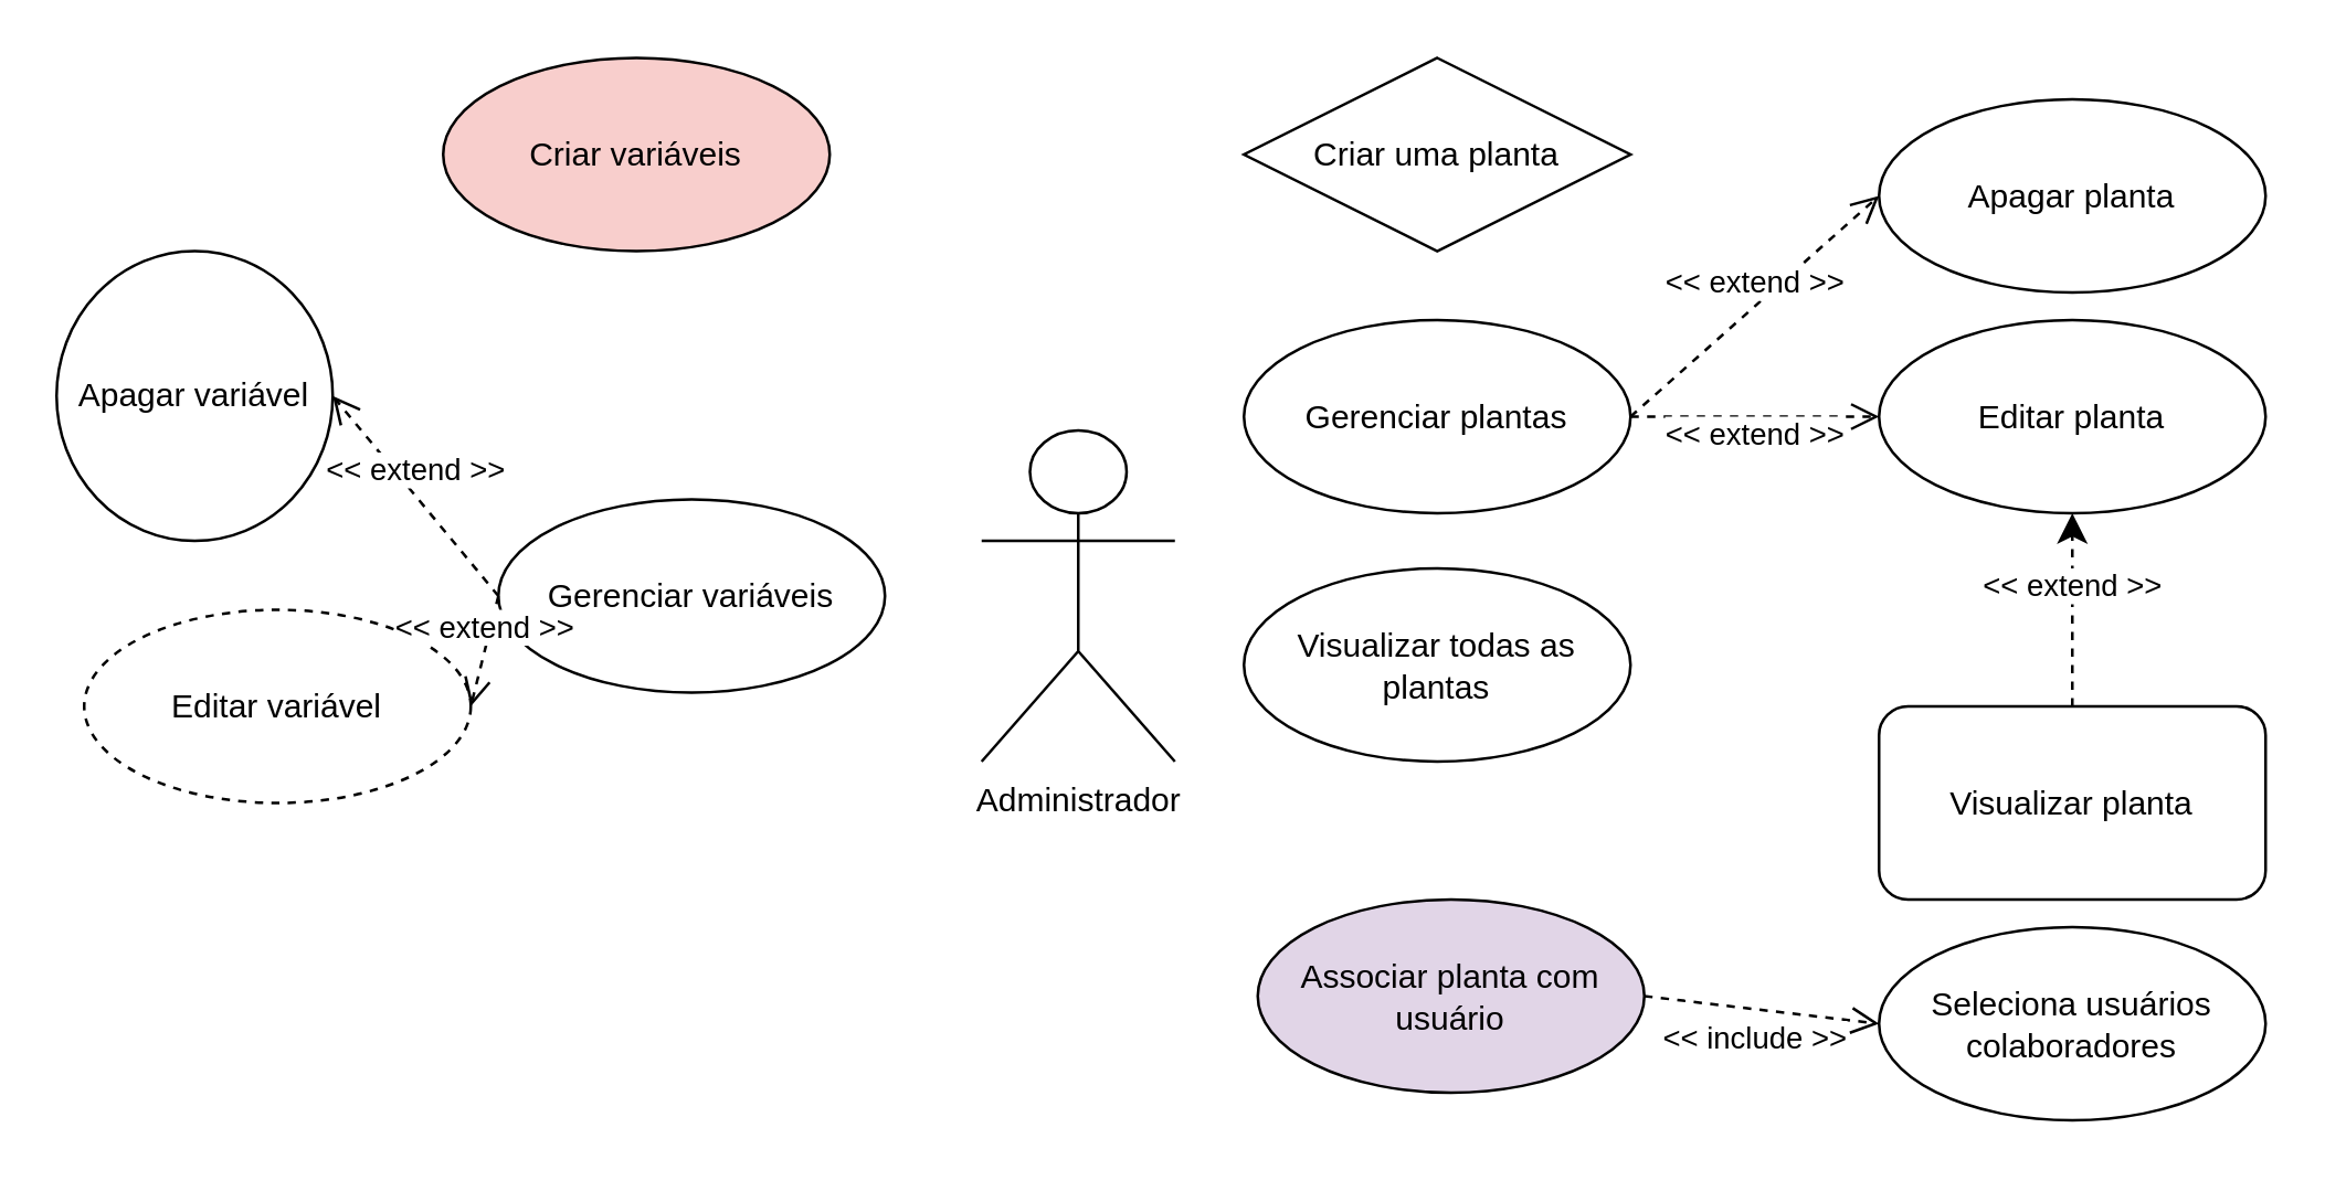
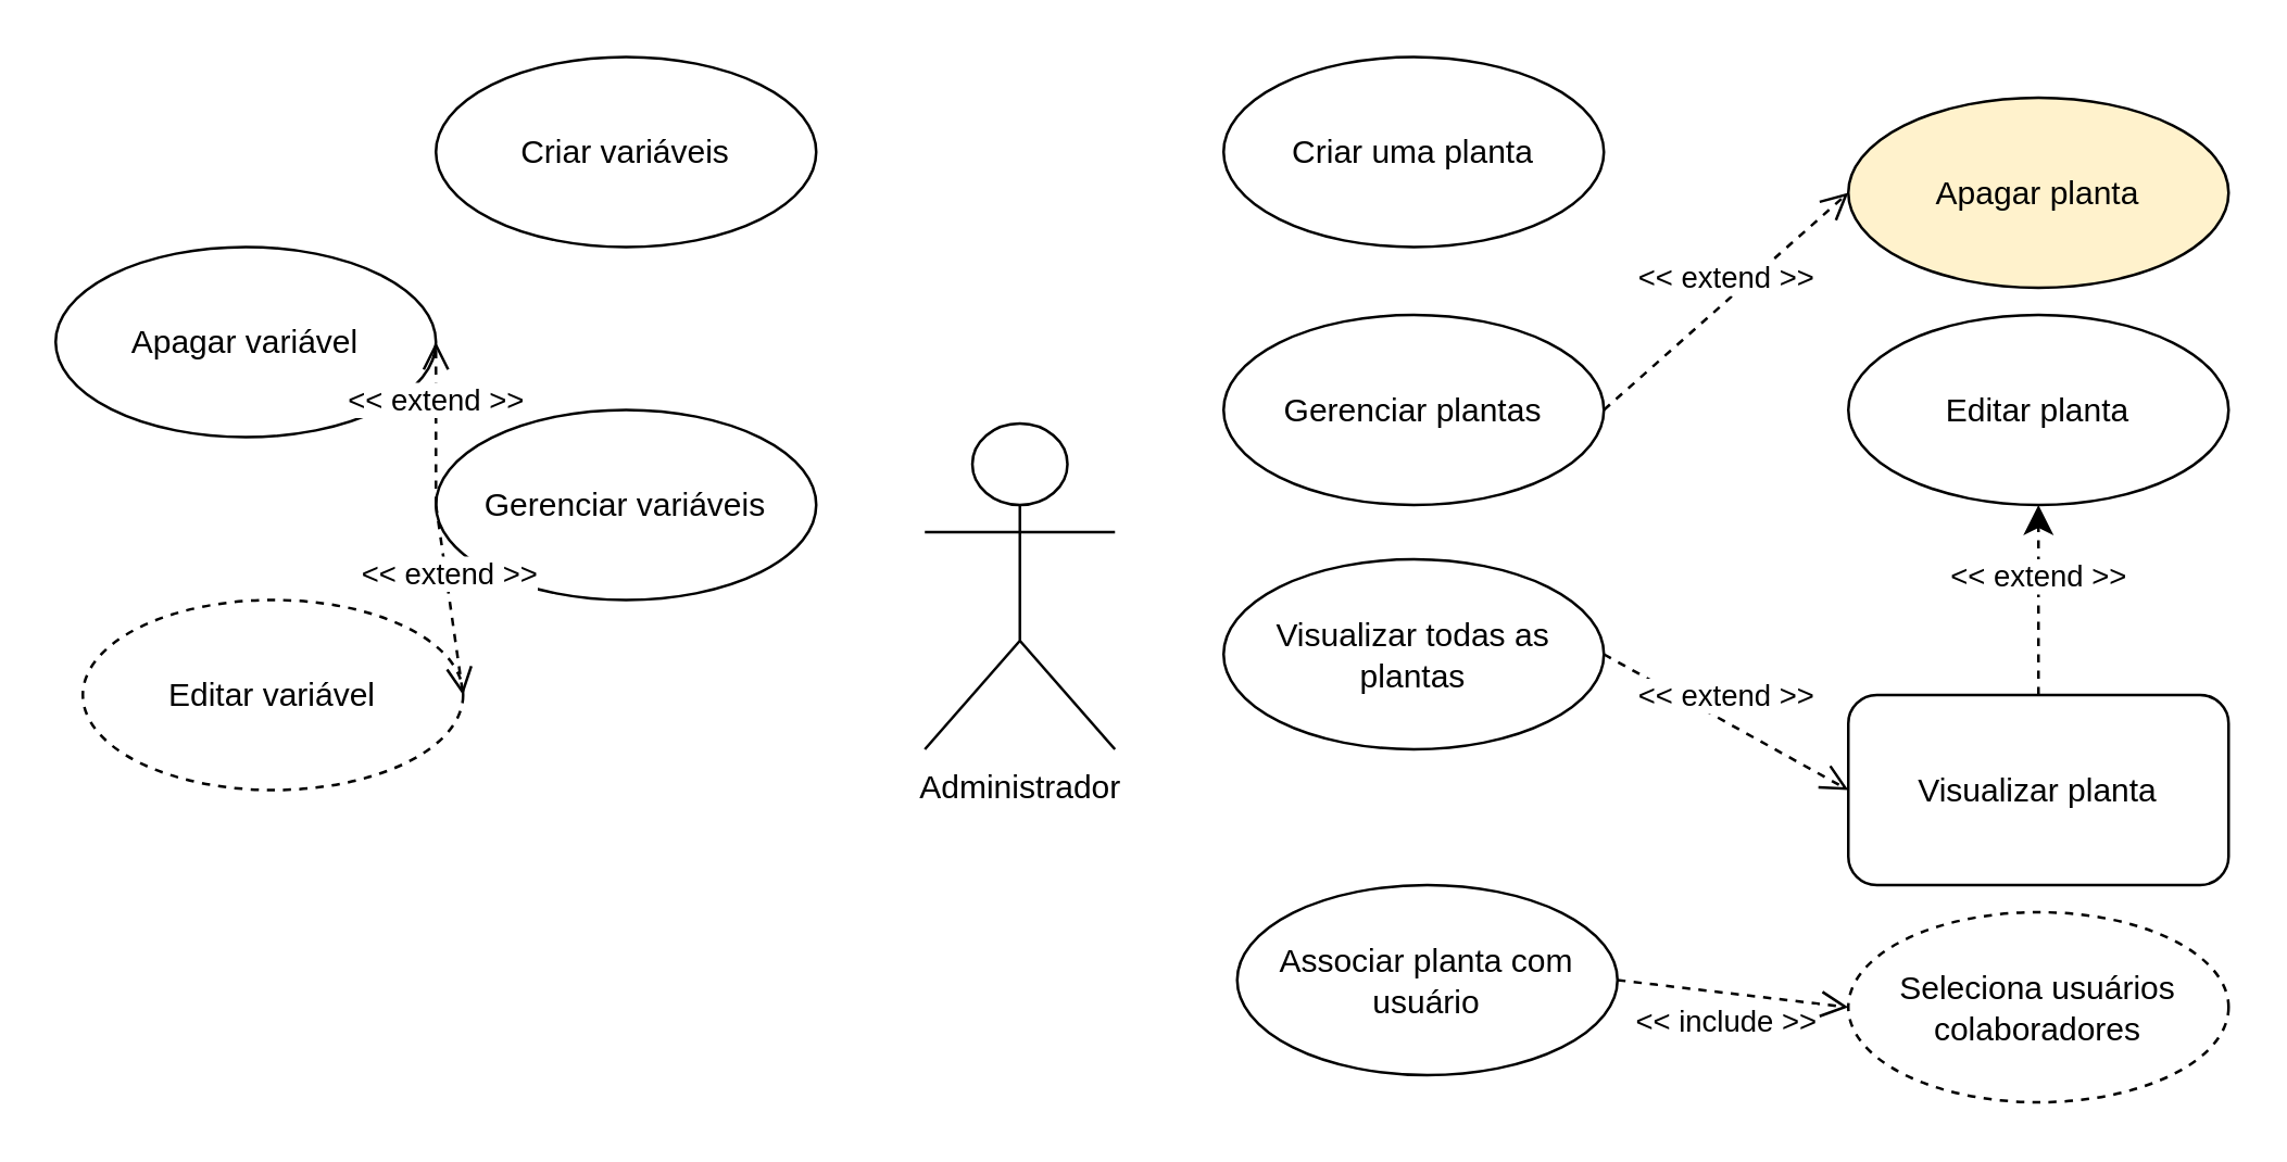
- <mxCell id="7" value="Criar variáveis" style="ellipse;whiteSpace=wrap;html=1;fillColor=#f8cecc;" vertex="1" parent="1"><mxGeometry x="160" y="20.5" width="140" height="70" as="geometry" /></mxCell>
+ <mxCell id="7" value="Criar variáveis" style="ellipse;whiteSpace=wrap;html=1;" vertex="1" parent="1"><mxGeometry x="160" y="20.5" width="140" height="70" as="geometry" /></mxCell>
- <mxCell id="14" value="Criar uma planta" style="rhombus;whiteSpace=wrap;html=1;" vertex="1" parent="1"><mxGeometry x="450" y="20.5" width="140" height="70" as="geometry" /></mxCell>
+ <mxCell id="14" value="Criar uma planta" style="ellipse;whiteSpace=wrap;html=1;" vertex="1" parent="1"><mxGeometry x="450" y="20.5" width="140" height="70" as="geometry" /></mxCell>
- <mxCell id="16" value="Apagar planta" style="ellipse;whiteSpace=wrap;html=1;" vertex="1" parent="1"><mxGeometry x="680" y="35.5" width="140" height="70" as="geometry" /></mxCell>
+ <mxCell id="16" value="Apagar planta" style="ellipse;whiteSpace=wrap;html=1;fillColor=#fff2cc;" vertex="1" parent="1"><mxGeometry x="680" y="35.5" width="140" height="70" as="geometry" /></mxCell>
- <mxCell id="11" value="Apagar variável" style="ellipse;whiteSpace=wrap;html=1;" vertex="1" parent="1"><mxGeometry x="20" y="90.5" width="100" height="105" as="geometry" /></mxCell>
+ <mxCell id="11" value="Apagar variável" style="ellipse;whiteSpace=wrap;html=1;" vertex="1" parent="1"><mxGeometry y="90.5" width="140" height="70" as="geometry" x="20" /></mxCell>
- <mxCell id="18" value="&amp;lt;&amp;lt; extend &amp;gt;&amp;gt;" style="html=1;verticalAlign=bottom;endArrow=open;dashed=1;endSize=8;entryX=0;entryY=0.5;entryDx=0;entryDy=0;exitX=1;exitY=0.5;exitDx=0;exitDy=0;" edge="1" parent="1" source="15" target="5"><mxGeometry y="-15" relative="1" as="geometry"><mxPoint x="590" y="185.5" as="sourcePoint" /><mxPoint x="620" y="205.5" as="targetPoint" /><mxPoint as="offset" /></mxGeometry></mxCell>
- <mxCell id="8" value="Gerenciar variáveis" style="ellipse;whiteSpace=wrap;html=1;" vertex="1" parent="1"><mxGeometry x="180" y="180.5" width="140" height="70" as="geometry" /></mxCell>
+ <mxCell id="8" value="Gerenciar variáveis" style="ellipse;whiteSpace=wrap;html=1;" vertex="1" parent="1"><mxGeometry x="160" y="150.5" width="140" height="70" as="geometry" /></mxCell>
- <mxCell id="9" value="Administrador" style="shape=umlActor;verticalLabelPosition=bottom;labelBackgroundColor=#ffffff;verticalAlign=top;html=1;" vertex="1" parent="1"><mxGeometry x="355" y="155.5" width="70" height="120" as="geometry" /></mxCell>
+ <mxCell id="9" value="Administrador" style="shape=umlActor;verticalLabelPosition=bottom;labelBackgroundColor=#ffffff;verticalAlign=top;html=1;" vertex="1" parent="1"><mxGeometry x="340" y="155.5" width="70" height="120" as="geometry" /></mxCell>
+ <mxCell id="4" value="&amp;lt;&amp;lt; extend &amp;gt;&amp;gt;" style="html=1;verticalAlign=bottom;endArrow=open;dashed=1;endSize=8;exitX=1;exitY=0.5;exitDx=0;exitDy=0;entryX=0;entryY=0.5;entryDx=0;entryDy=0;" edge="1" parent="1" source="2" target="3"><mxGeometry relative="1" as="geometry"><mxPoint x="750" y="305.5" as="sourcePoint" /><mxPoint x="670" y="305.5" as="targetPoint" /></mxGeometry></mxCell>
- <mxCell id="19" value="Associar planta com usuário" style="ellipse;whiteSpace=wrap;html=1;fillColor=#e1d5e7;" vertex="1" parent="1"><mxGeometry x="455" y="325.5" width="140" height="70" as="geometry" /></mxCell>
+ <mxCell id="19" value="Associar planta com usuário" style="ellipse;whiteSpace=wrap;html=1;" vertex="1" parent="1"><mxGeometry x="455" y="325.5" width="140" height="70" as="geometry" /></mxCell>
- <mxCell id="20" value="Seleciona usuários colaboradores" style="ellipse;whiteSpace=wrap;html=1;" vertex="1" parent="1"><mxGeometry x="680" y="335.5" width="140" height="70" as="geometry" /></mxCell>
+ <mxCell id="20" value="Seleciona usuários colaboradores" style="ellipse;whiteSpace=wrap;html=1;dashed=1;" vertex="1" parent="1"><mxGeometry x="680" y="335.5" width="140" height="70" as="geometry" /></mxCell>
